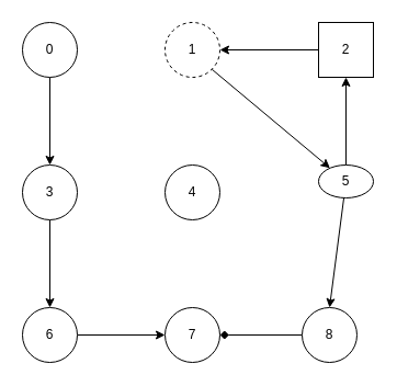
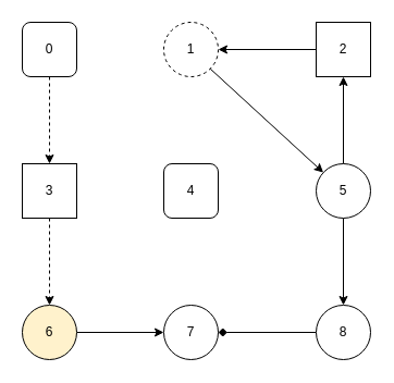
- <mxCell id="3" value="0" style="ellipse;whiteSpace=wrap;html=1;aspect=fixed;" parent="1" vertex="1"><mxGeometry x="20" y="20" width="50" height="50" as="geometry" /></mxCell>
+ <mxCell id="3" value="0" style="whiteSpace=wrap;html=1;aspect=fixed;rounded=1;" parent="1" vertex="1"><mxGeometry x="20" y="20" width="50" height="50" as="geometry" /></mxCell>
- <mxCell id="2" style="edgeStyle=orthogonalEdgeStyle;rounded=0;orthogonalLoop=1;jettySize=auto;html=1;entryX=0.5;entryY=0;entryDx=0;entryDy=0;" parent="1" source="3" target="9" edge="1"><mxGeometry relative="1" as="geometry" /></mxCell>
+ <mxCell id="2" style="edgeStyle=orthogonalEdgeStyle;rounded=0;orthogonalLoop=1;jettySize=auto;html=1;entryX=0.5;entryY=0;entryDx=0;entryDy=0;dashed=1;" parent="1" source="3" target="9" edge="1"><mxGeometry relative="1" as="geometry" /></mxCell>
- <mxCell id="13" value="5" style="ellipse;whiteSpace=wrap;html=1;aspect=fixed;" parent="1" vertex="1"><mxGeometry x="290" y="150" width="50" height="30" as="geometry" /></mxCell>
+ <mxCell id="13" value="5" style="ellipse;whiteSpace=wrap;html=1;aspect=fixed;" parent="1" vertex="1"><mxGeometry x="290" y="150" width="50" height="50" as="geometry" /></mxCell>
- <mxCell id="9" value="3" style="ellipse;whiteSpace=wrap;html=1;aspect=fixed;" parent="1" vertex="1"><mxGeometry x="20" y="150" width="50" height="50" as="geometry" /></mxCell>
+ <mxCell id="9" value="3" style="whiteSpace=wrap;html=1;aspect=fixed;rounded=0;" parent="1" vertex="1"><mxGeometry x="20" y="150" width="50" height="50" as="geometry" /></mxCell>
- <mxCell id="10" value="4" style="ellipse;whiteSpace=wrap;html=1;aspect=fixed;" parent="1" vertex="1"><mxGeometry x="150" y="150" width="50" height="50" as="geometry" /></mxCell>
+ <mxCell id="10" value="4" style="whiteSpace=wrap;html=1;aspect=fixed;rounded=1;" parent="1" vertex="1"><mxGeometry x="150" y="150" width="50" height="50" as="geometry" /></mxCell>
- <mxCell id="8" style="edgeStyle=orthogonalEdgeStyle;rounded=0;orthogonalLoop=1;jettySize=auto;html=1;entryX=0.5;entryY=0;entryDx=0;entryDy=0;" parent="1" source="9" target="15" edge="1"><mxGeometry relative="1" as="geometry" /></mxCell>
+ <mxCell id="8" style="edgeStyle=orthogonalEdgeStyle;rounded=0;orthogonalLoop=1;jettySize=auto;html=1;entryX=0.5;entryY=0;entryDx=0;entryDy=0;dashed=1;" parent="1" source="9" target="15" edge="1"><mxGeometry relative="1" as="geometry" /></mxCell>
- <mxCell id="15" value="6" style="ellipse;whiteSpace=wrap;html=1;aspect=fixed;" parent="1" vertex="1"><mxGeometry x="20" y="280" width="50" height="50" as="geometry" /></mxCell>
+ <mxCell id="15" value="6" style="ellipse;whiteSpace=wrap;html=1;aspect=fixed;fillColor=#fff2cc;" parent="1" vertex="1"><mxGeometry x="20" y="280" width="50" height="50" as="geometry" /></mxCell>
- <mxCell id="18" value="8" style="ellipse;whiteSpace=wrap;html=1;aspect=fixed;" parent="1" vertex="1"><mxGeometry x="275" y="280" width="50" height="50" as="geometry" /></mxCell>
+ <mxCell id="18" value="8" style="ellipse;whiteSpace=wrap;html=1;aspect=fixed;" parent="1" vertex="1"><mxGeometry x="290" y="280" width="50" height="50" as="geometry" /></mxCell>
